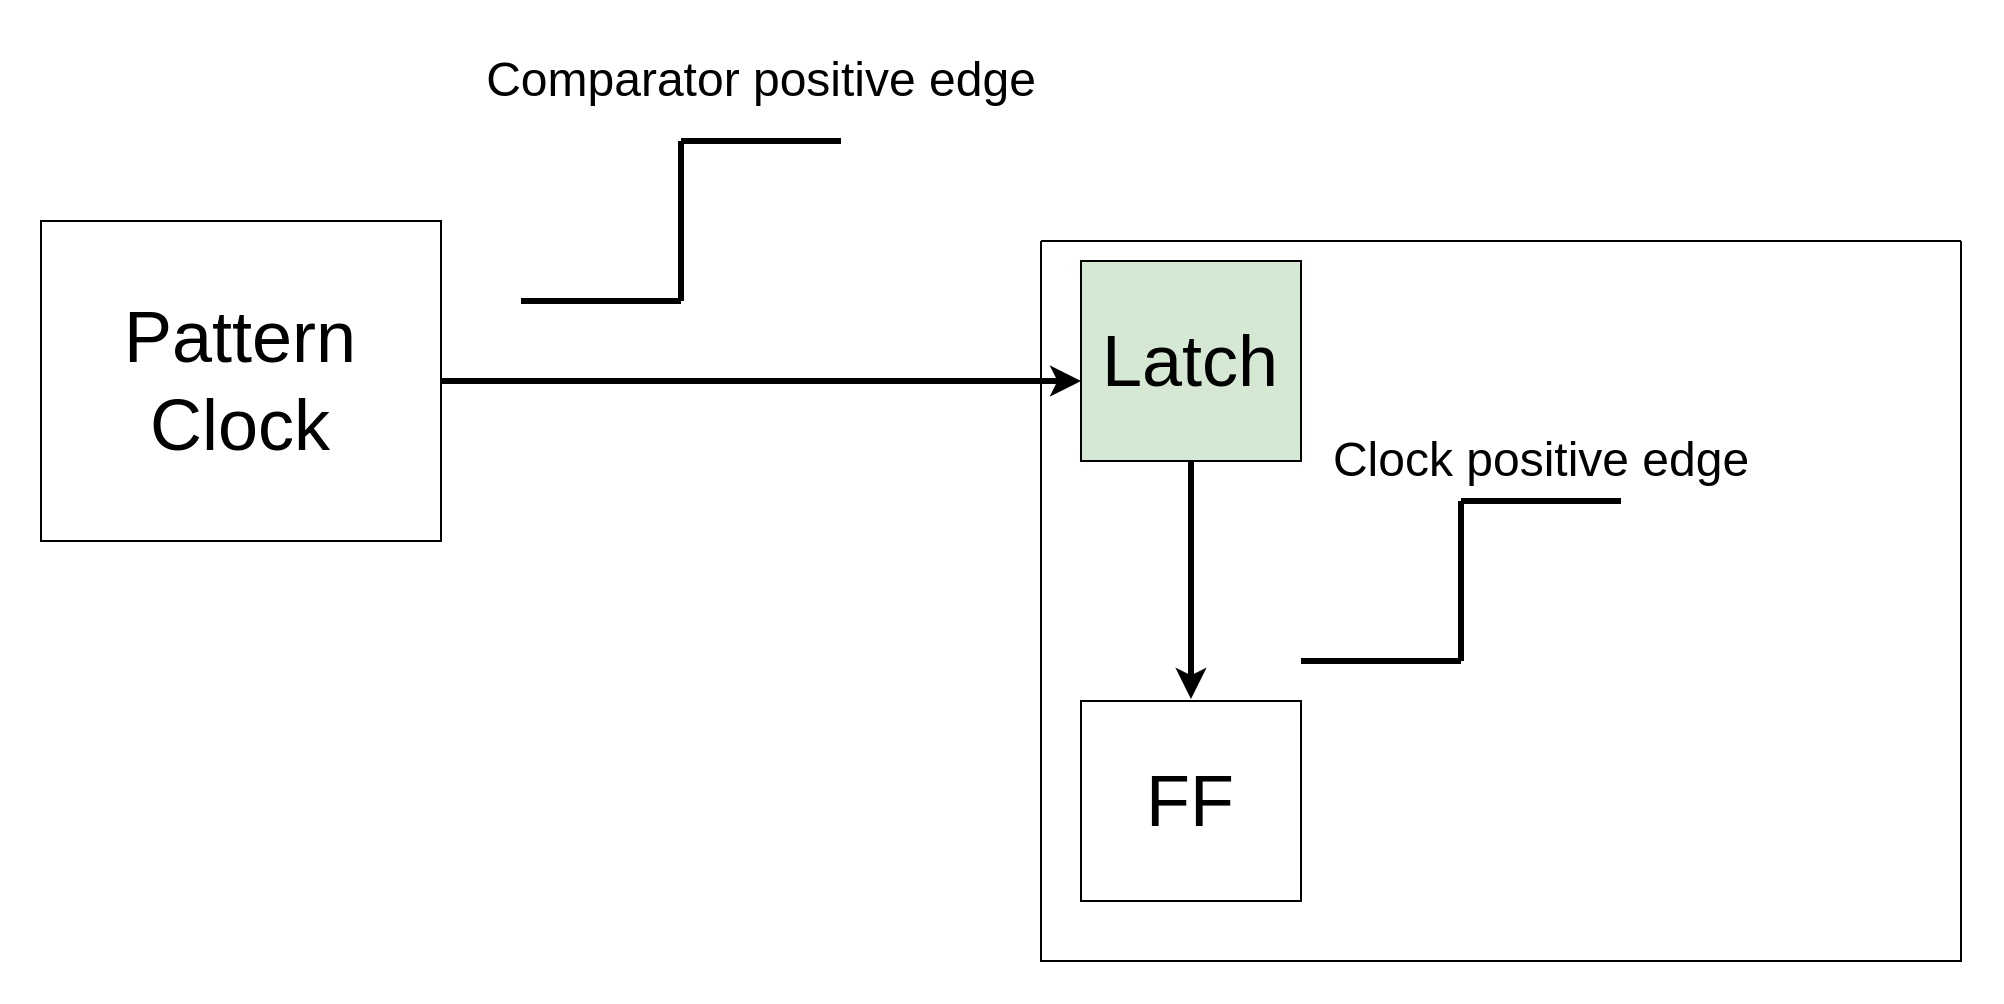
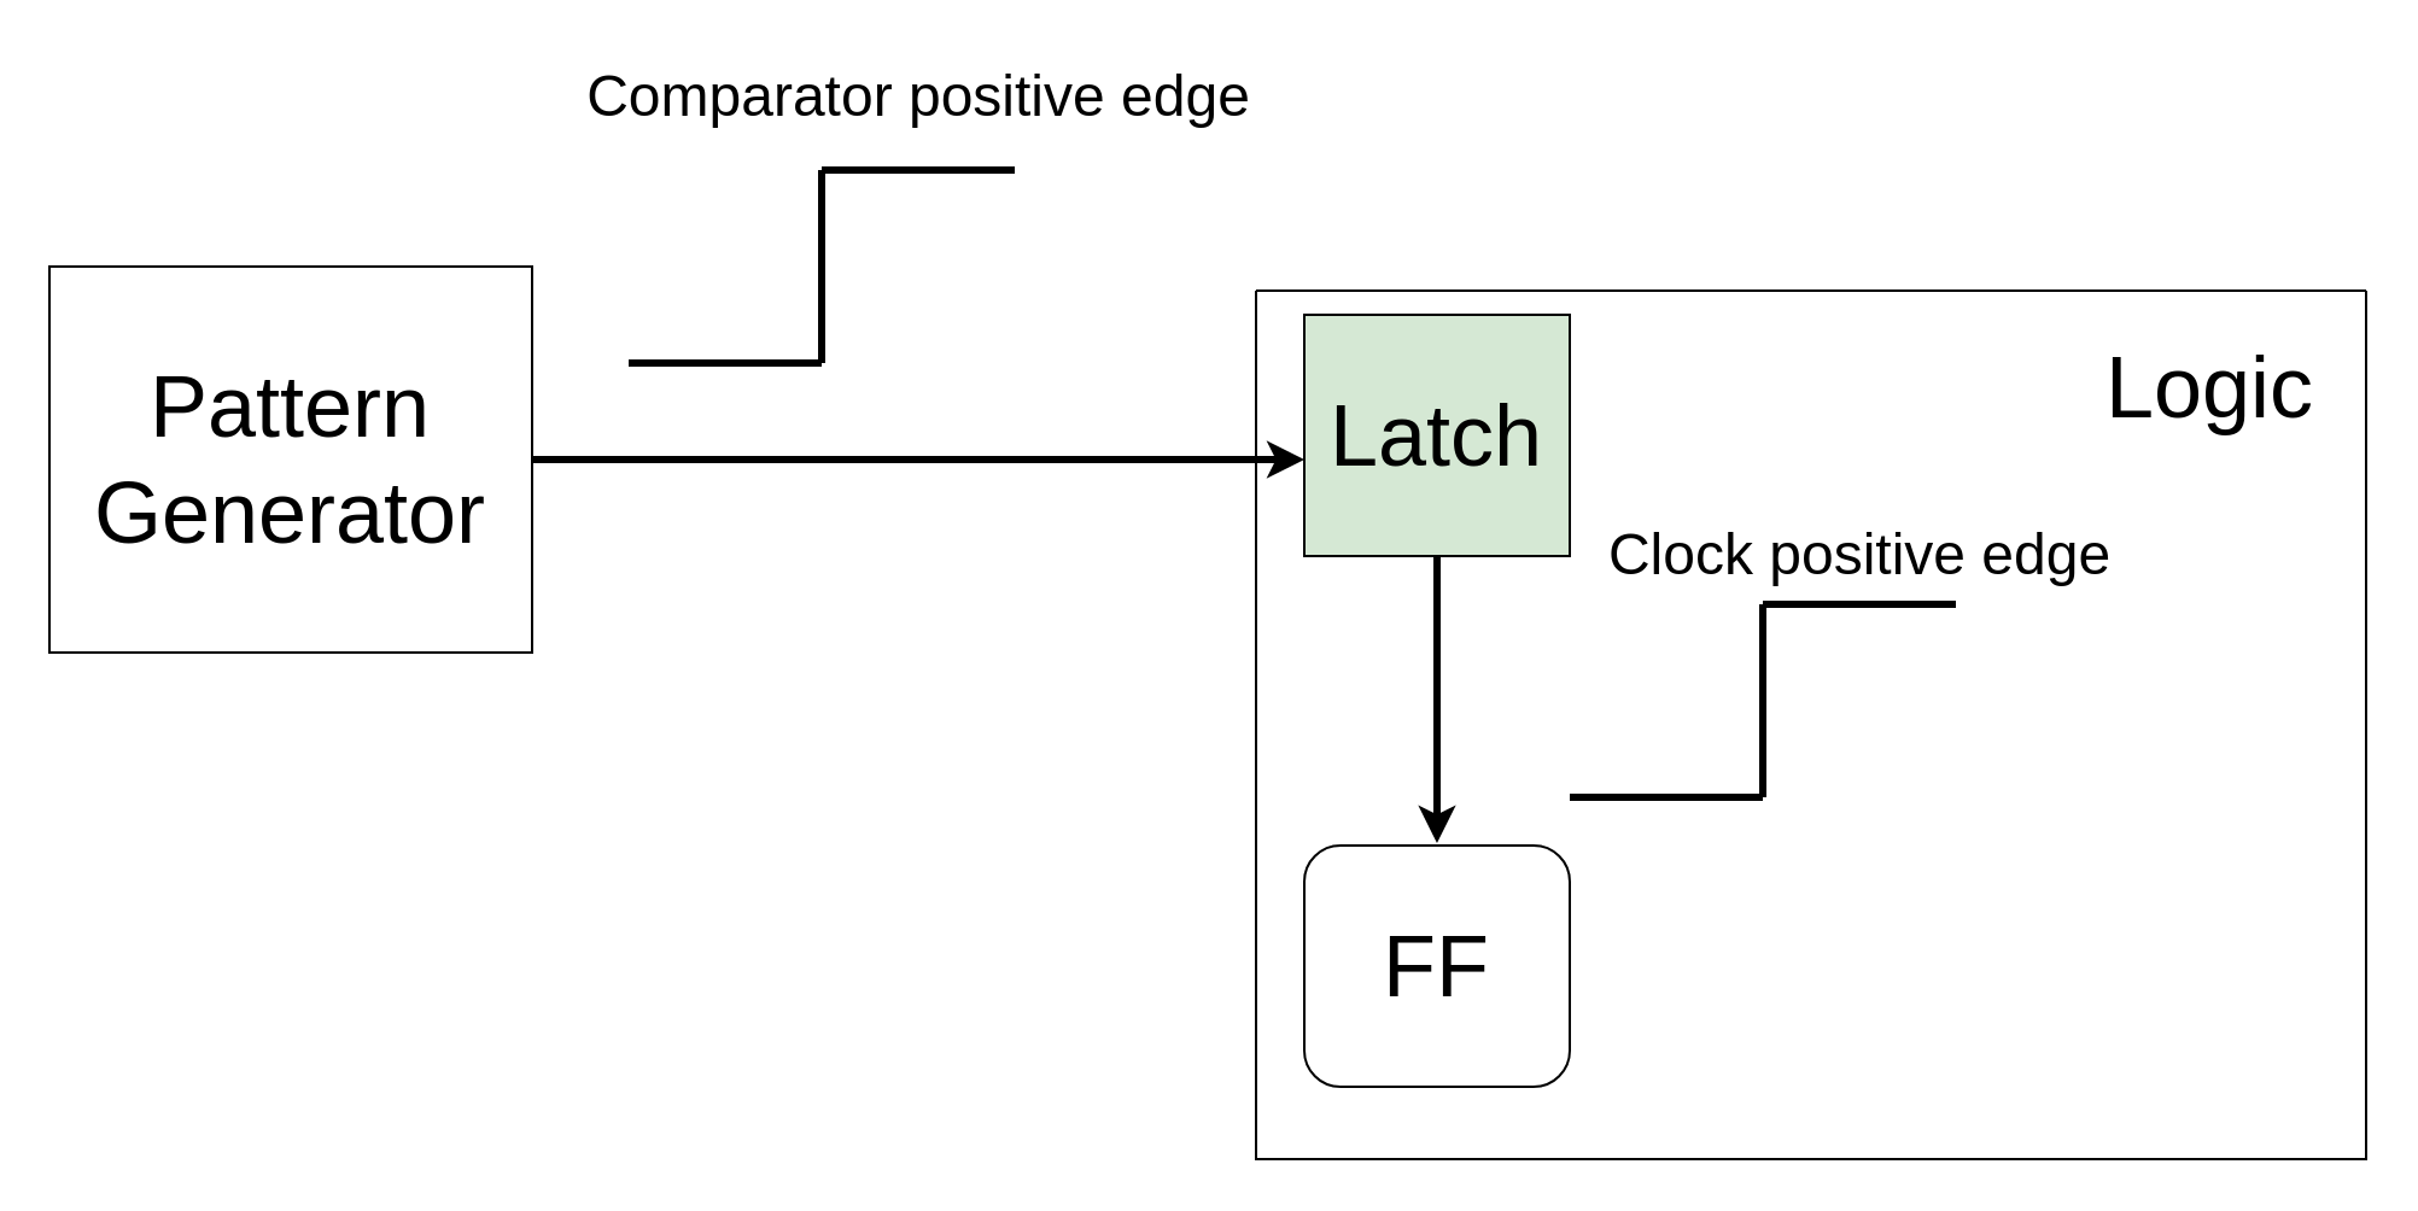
+ <mxCell id="9" value="&lt;font style=&quot;font-size: 36px;&quot;&gt;Logic&lt;/font&gt;" style="text;html=1;align=center;verticalAlign=middle;resizable=0;points=[];autosize=1;strokeColor=none;fillColor=none;" parent="4" vertex="1"><mxGeometry x="340" y="10" width="110" height="60" as="geometry" /></mxCell>
- <mxCell id="2" value="&lt;font style=&quot;font-size: 36px;&quot;&gt;Pattern Clock&lt;/font&gt;" style="rounded=0;whiteSpace=wrap;html=1;" parent="1" vertex="1"><mxGeometry x="20" y="110" width="200" height="160" as="geometry" /></mxCell>
+ <mxCell id="2" value="&lt;font style=&quot;font-size: 36px;&quot;&gt;Pattern Generator&lt;/font&gt;" style="rounded=0;whiteSpace=wrap;html=1;" parent="1" vertex="1"><mxGeometry x="20" y="110" width="200" height="160" as="geometry" /></mxCell>
- <mxCell id="8" value="&lt;font style=&quot;font-size: 36px;&quot;&gt;FF&lt;/font&gt;" style="rounded=0;whiteSpace=wrap;html=1;" parent="4" vertex="1"><mxGeometry x="20" y="230" width="110" height="100" as="geometry" /></mxCell>
+ <mxCell id="8" value="&lt;font style=&quot;font-size: 36px;&quot;&gt;FF&lt;/font&gt;" style="whiteSpace=wrap;html=1;rounded=1;" parent="4" vertex="1"><mxGeometry x="20" y="230" width="110" height="100" as="geometry" /></mxCell>
